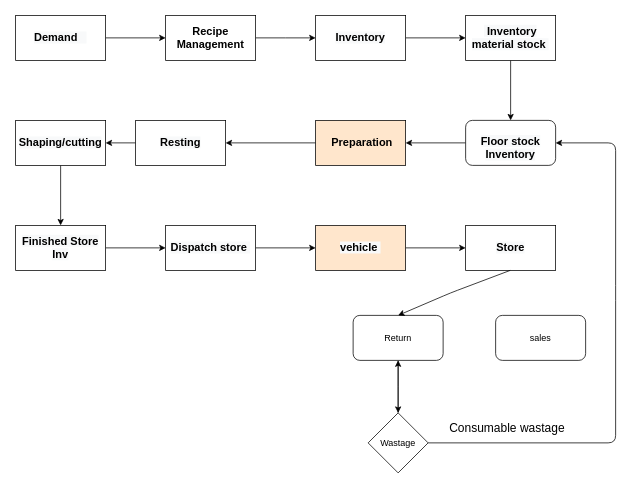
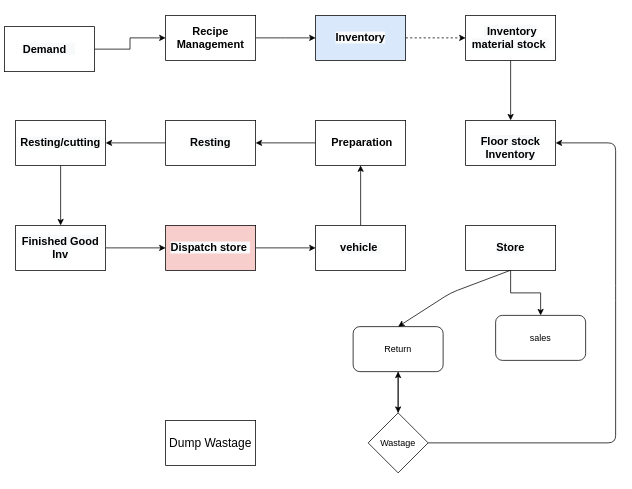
- <mxCell id="3" value="&#10;&#10;&lt;span style=&quot;color: rgb(0, 0, 0); font-family: arial; font-size: 14.667px; font-style: normal; font-weight: 700; letter-spacing: normal; text-align: left; text-indent: 0px; text-transform: none; word-spacing: 0px; background-color: rgb(248, 249, 250); display: inline; float: none;&quot;&gt;Demand&amp;nbsp; &amp;nbsp;&lt;/span&gt;&#10;&#10;" style="rounded=0;whiteSpace=wrap;html=1;" parent="1" vertex="1"><mxGeometry x="20" y="20" width="120" height="60" as="geometry" /></mxCell>
+ <mxCell id="3" value="&#10;&#10;&lt;span style=&quot;color: rgb(0, 0, 0); font-family: arial; font-size: 14.667px; font-style: normal; font-weight: 700; letter-spacing: normal; text-align: left; text-indent: 0px; text-transform: none; word-spacing: 0px; background-color: rgb(248, 249, 250); display: inline; float: none;&quot;&gt;Demand&amp;nbsp; &amp;nbsp;&lt;/span&gt;&#10;&#10;" style="rounded=0;whiteSpace=wrap;html=1;" parent="1" vertex="1"><mxGeometry x="5" y="35" width="120" height="60" as="geometry" /></mxCell>
- <mxCell id="7" value="&#10;&#10;&lt;span style=&quot;color: rgb(0, 0, 0); font-family: arial; font-size: 14.667px; font-style: normal; font-weight: 700; letter-spacing: normal; text-align: left; text-indent: 0px; text-transform: none; word-spacing: 0px; background-color: rgb(248, 249, 250); display: inline; float: none;&quot;&gt;Inventory&lt;/span&gt;&#10;&#10;" style="rounded=0;whiteSpace=wrap;html=1;" parent="1" vertex="1"><mxGeometry x="420" y="20" width="120" height="60" as="geometry" /></mxCell>
+ <mxCell id="7" value="&#10;&#10;&lt;span style=&quot;color: rgb(0, 0, 0); font-family: arial; font-size: 14.667px; font-style: normal; font-weight: 700; letter-spacing: normal; text-align: left; text-indent: 0px; text-transform: none; word-spacing: 0px; background-color: rgb(248, 249, 250); display: inline; float: none;&quot;&gt;Inventory&lt;/span&gt;&#10;&#10;" style="rounded=0;whiteSpace=wrap;html=1;fillColor=#dae8fc;" parent="1" vertex="1"><mxGeometry x="420" y="20" width="120" height="60" as="geometry" /></mxCell>
- <mxCell id="6" value="" style="edgeStyle=orthogonalEdgeStyle;rounded=0;orthogonalLoop=1;jettySize=auto;html=1;" parent="1" source="7" target="9" edge="1"><mxGeometry relative="1" as="geometry" /></mxCell>
+ <mxCell id="6" value="" style="edgeStyle=orthogonalEdgeStyle;rounded=0;orthogonalLoop=1;jettySize=auto;html=1;dashed=1;" parent="1" source="7" target="9" edge="1"><mxGeometry relative="1" as="geometry" /></mxCell>
- <mxCell id="17" value="&#10;&#10;&lt;span style=&quot;color: rgb(0, 0, 0); font-family: arial; font-size: 14.667px; font-style: normal; font-weight: 700; letter-spacing: normal; text-align: left; text-indent: 0px; text-transform: none; word-spacing: 0px; background-color: rgb(248, 249, 250); display: inline; float: none;&quot;&gt;Shaping/cutting&lt;/span&gt;&#10;&#10;" style="whiteSpace=wrap;html=1;rounded=0;" parent="1" vertex="1"><mxGeometry x="20" y="160" width="120" height="60" as="geometry" /></mxCell>
+ <mxCell id="17" value="&#10;&#10;&lt;span style=&quot;color: rgb(0, 0, 0); font-family: arial; font-size: 14.667px; font-style: normal; font-weight: 700; letter-spacing: normal; text-align: left; text-indent: 0px; text-transform: none; word-spacing: 0px; background-color: rgb(248, 249, 250); display: inline; float: none;&quot;&gt;Resting/cutting&lt;/span&gt;&#10;&#10;" style="whiteSpace=wrap;html=1;rounded=0;" parent="1" vertex="1"><mxGeometry x="20" y="160" width="120" height="60" as="geometry" /></mxCell>
- <mxCell id="15" value="&#10;&#10;&lt;span style=&quot;color: rgb(0, 0, 0); font-family: arial; font-size: 14.667px; font-style: normal; font-weight: 700; letter-spacing: normal; text-align: left; text-indent: 0px; text-transform: none; word-spacing: 0px; background-color: rgb(248, 249, 250); display: inline; float: none;&quot;&gt;Resting&lt;/span&gt;&#10;&#10;" style="whiteSpace=wrap;html=1;rounded=0;" parent="1" vertex="1"><mxGeometry x="180" y="160" width="120" height="60" as="geometry" /></mxCell>
+ <mxCell id="15" value="&#10;&#10;&lt;span style=&quot;color: rgb(0, 0, 0); font-family: arial; font-size: 14.667px; font-style: normal; font-weight: 700; letter-spacing: normal; text-align: left; text-indent: 0px; text-transform: none; word-spacing: 0px; background-color: rgb(248, 249, 250); display: inline; float: none;&quot;&gt;Resting&lt;/span&gt;&#10;&#10;" style="whiteSpace=wrap;html=1;rounded=0;" parent="1" vertex="1"><mxGeometry x="220" y="160" width="120" height="60" as="geometry" /></mxCell>
- <mxCell id="13" value="&lt;span style=&quot;font-family: &amp;#34;arial&amp;#34; ; font-size: 14.667px ; font-weight: 700 ; text-align: left&quot;&gt;&amp;nbsp;Preparation&lt;/span&gt;" style="whiteSpace=wrap;html=1;rounded=0;fillColor=#ffe6cc;" parent="1" vertex="1"><mxGeometry x="420" y="160" width="120" height="60" as="geometry" /></mxCell>
+ <mxCell id="13" value="&lt;span style=&quot;font-family: &amp;#34;arial&amp;#34; ; font-size: 14.667px ; font-weight: 700 ; text-align: left&quot;&gt;&amp;nbsp;Preparation&lt;/span&gt;" style="whiteSpace=wrap;html=1;rounded=0;" parent="1" vertex="1"><mxGeometry x="420" y="160" width="120" height="60" as="geometry" /></mxCell>
- <mxCell id="10" value="" style="edgeStyle=orthogonalEdgeStyle;rounded=0;orthogonalLoop=1;jettySize=auto;html=1;" parent="1" source="11" target="13" edge="1"><mxGeometry relative="1" as="geometry" /></mxCell>
- <mxCell id="11" value="&lt;br&gt;&lt;span style=&quot;color: rgb(0 , 0 , 0) ; font-family: &amp;#34;arial&amp;#34; ; font-size: 14.667px ; font-style: normal ; font-weight: 700 ; letter-spacing: normal ; text-align: left ; text-indent: 0px ; text-transform: none ; word-spacing: 0px ; background-color: rgb(248 , 249 , 250) ; display: inline ; float: none&quot;&gt;Floor stock Inventory&lt;/span&gt;" style="whiteSpace=wrap;html=1;verticalAlign=middle;rounded=1;" parent="1" vertex="1"><mxGeometry x="620" y="160" width="120" height="60" as="geometry" /></mxCell>
+ <mxCell id="11" value="&lt;br&gt;&lt;span style=&quot;color: rgb(0 , 0 , 0) ; font-family: &amp;#34;arial&amp;#34; ; font-size: 14.667px ; font-style: normal ; font-weight: 700 ; letter-spacing: normal ; text-align: left ; text-indent: 0px ; text-transform: none ; word-spacing: 0px ; background-color: rgb(248 , 249 , 250) ; display: inline ; float: none&quot;&gt;Floor stock Inventory&lt;/span&gt;" style="whiteSpace=wrap;html=1;rounded=0;verticalAlign=middle;" parent="1" vertex="1"><mxGeometry x="620" y="160" width="120" height="60" as="geometry" /></mxCell>
- <mxCell id="19" value="&#10;&#10;&lt;span style=&quot;color: rgb(0, 0, 0); font-family: arial; font-size: 14.667px; font-style: normal; font-weight: 700; letter-spacing: normal; text-align: left; text-indent: 0px; text-transform: none; word-spacing: 0px; background-color: rgb(248, 249, 250); display: inline; float: none;&quot;&gt;Finished Store Inv&lt;/span&gt;&#10;&#10;" style="whiteSpace=wrap;html=1;rounded=0;" parent="1" vertex="1"><mxGeometry x="20" y="300" width="120" height="60" as="geometry" /></mxCell>
+ <mxCell id="19" value="&#10;&#10;&lt;span style=&quot;color: rgb(0, 0, 0); font-family: arial; font-size: 14.667px; font-style: normal; font-weight: 700; letter-spacing: normal; text-align: left; text-indent: 0px; text-transform: none; word-spacing: 0px; background-color: rgb(248, 249, 250); display: inline; float: none;&quot;&gt;Finished Good Inv&lt;/span&gt;&#10;&#10;" style="whiteSpace=wrap;html=1;rounded=0;" parent="1" vertex="1"><mxGeometry x="20" y="300" width="120" height="60" as="geometry" /></mxCell>
- <mxCell id="21" value="&#10;&#10;&lt;span style=&quot;color: rgb(0, 0, 0); font-family: arial; font-size: 14.667px; font-style: normal; font-weight: 700; letter-spacing: normal; text-align: left; text-indent: 0px; text-transform: none; word-spacing: 0px; background-color: rgb(248, 249, 250); display: inline; float: none;&quot;&gt;Dispatch store&lt;span&gt;&amp;nbsp;&lt;/span&gt;&lt;/span&gt;&#10;&#10;" style="whiteSpace=wrap;html=1;rounded=0;" parent="1" vertex="1"><mxGeometry x="220" y="300" width="120" height="60" as="geometry" /></mxCell>
+ <mxCell id="21" value="&#10;&#10;&lt;span style=&quot;color: rgb(0, 0, 0); font-family: arial; font-size: 14.667px; font-style: normal; font-weight: 700; letter-spacing: normal; text-align: left; text-indent: 0px; text-transform: none; word-spacing: 0px; background-color: rgb(248, 249, 250); display: inline; float: none;&quot;&gt;Dispatch store&lt;span&gt;&amp;nbsp;&lt;/span&gt;&lt;/span&gt;&#10;&#10;" style="whiteSpace=wrap;html=1;rounded=0;fillColor=#f8cecc;" parent="1" vertex="1"><mxGeometry x="220" y="300" width="120" height="60" as="geometry" /></mxCell>
- <mxCell id="23" value="&#10;&#10;&lt;span style=&quot;color: rgb(0, 0, 0); font-family: arial; font-size: 14.667px; font-style: normal; font-weight: 700; letter-spacing: normal; text-align: left; text-indent: 0px; text-transform: none; word-spacing: 0px; background-color: rgb(248, 249, 250); display: inline; float: none;&quot;&gt;vehicle&lt;span&gt;&amp;nbsp;&lt;/span&gt;&lt;/span&gt;&#10;&#10;" style="whiteSpace=wrap;html=1;rounded=0;fillColor=#ffe6cc;" parent="1" vertex="1"><mxGeometry x="420" y="300" width="120" height="60" as="geometry" /></mxCell>
+ <mxCell id="23" value="&#10;&#10;&lt;span style=&quot;color: rgb(0, 0, 0); font-family: arial; font-size: 14.667px; font-style: normal; font-weight: 700; letter-spacing: normal; text-align: left; text-indent: 0px; text-transform: none; word-spacing: 0px; background-color: rgb(248, 249, 250); display: inline; float: none;&quot;&gt;vehicle&lt;span&gt;&amp;nbsp;&lt;/span&gt;&lt;/span&gt;&#10;&#10;" style="whiteSpace=wrap;html=1;rounded=0;" parent="1" vertex="1"><mxGeometry x="420" y="300" width="120" height="60" as="geometry" /></mxCell>
- <mxCell id="22" value="" style="edgeStyle=orthogonalEdgeStyle;rounded=0;orthogonalLoop=1;jettySize=auto;html=1;" parent="1" source="23" target="25" edge="1"><mxGeometry relative="1" as="geometry" /></mxCell>
+ <mxCell id="22" value="" style="edgeStyle=orthogonalEdgeStyle;rounded=0;orthogonalLoop=1;jettySize=auto;html=1;" parent="1" source="23" target="13" edge="1"><mxGeometry relative="1" as="geometry" /></mxCell>
+ <mxCell id="24" value="" style="edgeStyle=orthogonalEdgeStyle;rounded=0;orthogonalLoop=1;jettySize=auto;html=1;" parent="1" source="25" target="28" edge="1"><mxGeometry relative="1" as="geometry" /></mxCell>
- <mxCell id="27" value="Return" style="rounded=1;whiteSpace=wrap;html=1;" parent="1" vertex="1"><mxGeometry x="470" y="420" width="120" height="60" as="geometry" /></mxCell>
+ <mxCell id="27" value="Return" style="rounded=1;whiteSpace=wrap;html=1;" parent="1" vertex="1"><mxGeometry x="470" y="435" width="120" height="60" as="geometry" /></mxCell>
- <mxCell id="33" value="Consumable wastage" style="text;html=1;align=center;verticalAlign=middle;resizable=0;points=[];autosize=1;fontSize=16;" vertex="1" parent="1"><mxGeometry x="590" y="560" width="170" height="20" as="geometry" /></mxCell>
+ <mxCell id="34" value="&lt;font style=&quot;font-size: 16px&quot;&gt;Dump Wastage&lt;/font&gt;" style="whiteSpace=wrap;html=1;" vertex="1" parent="1"><mxGeometry x="220" y="560" width="120" height="60" as="geometry" /></mxCell>
